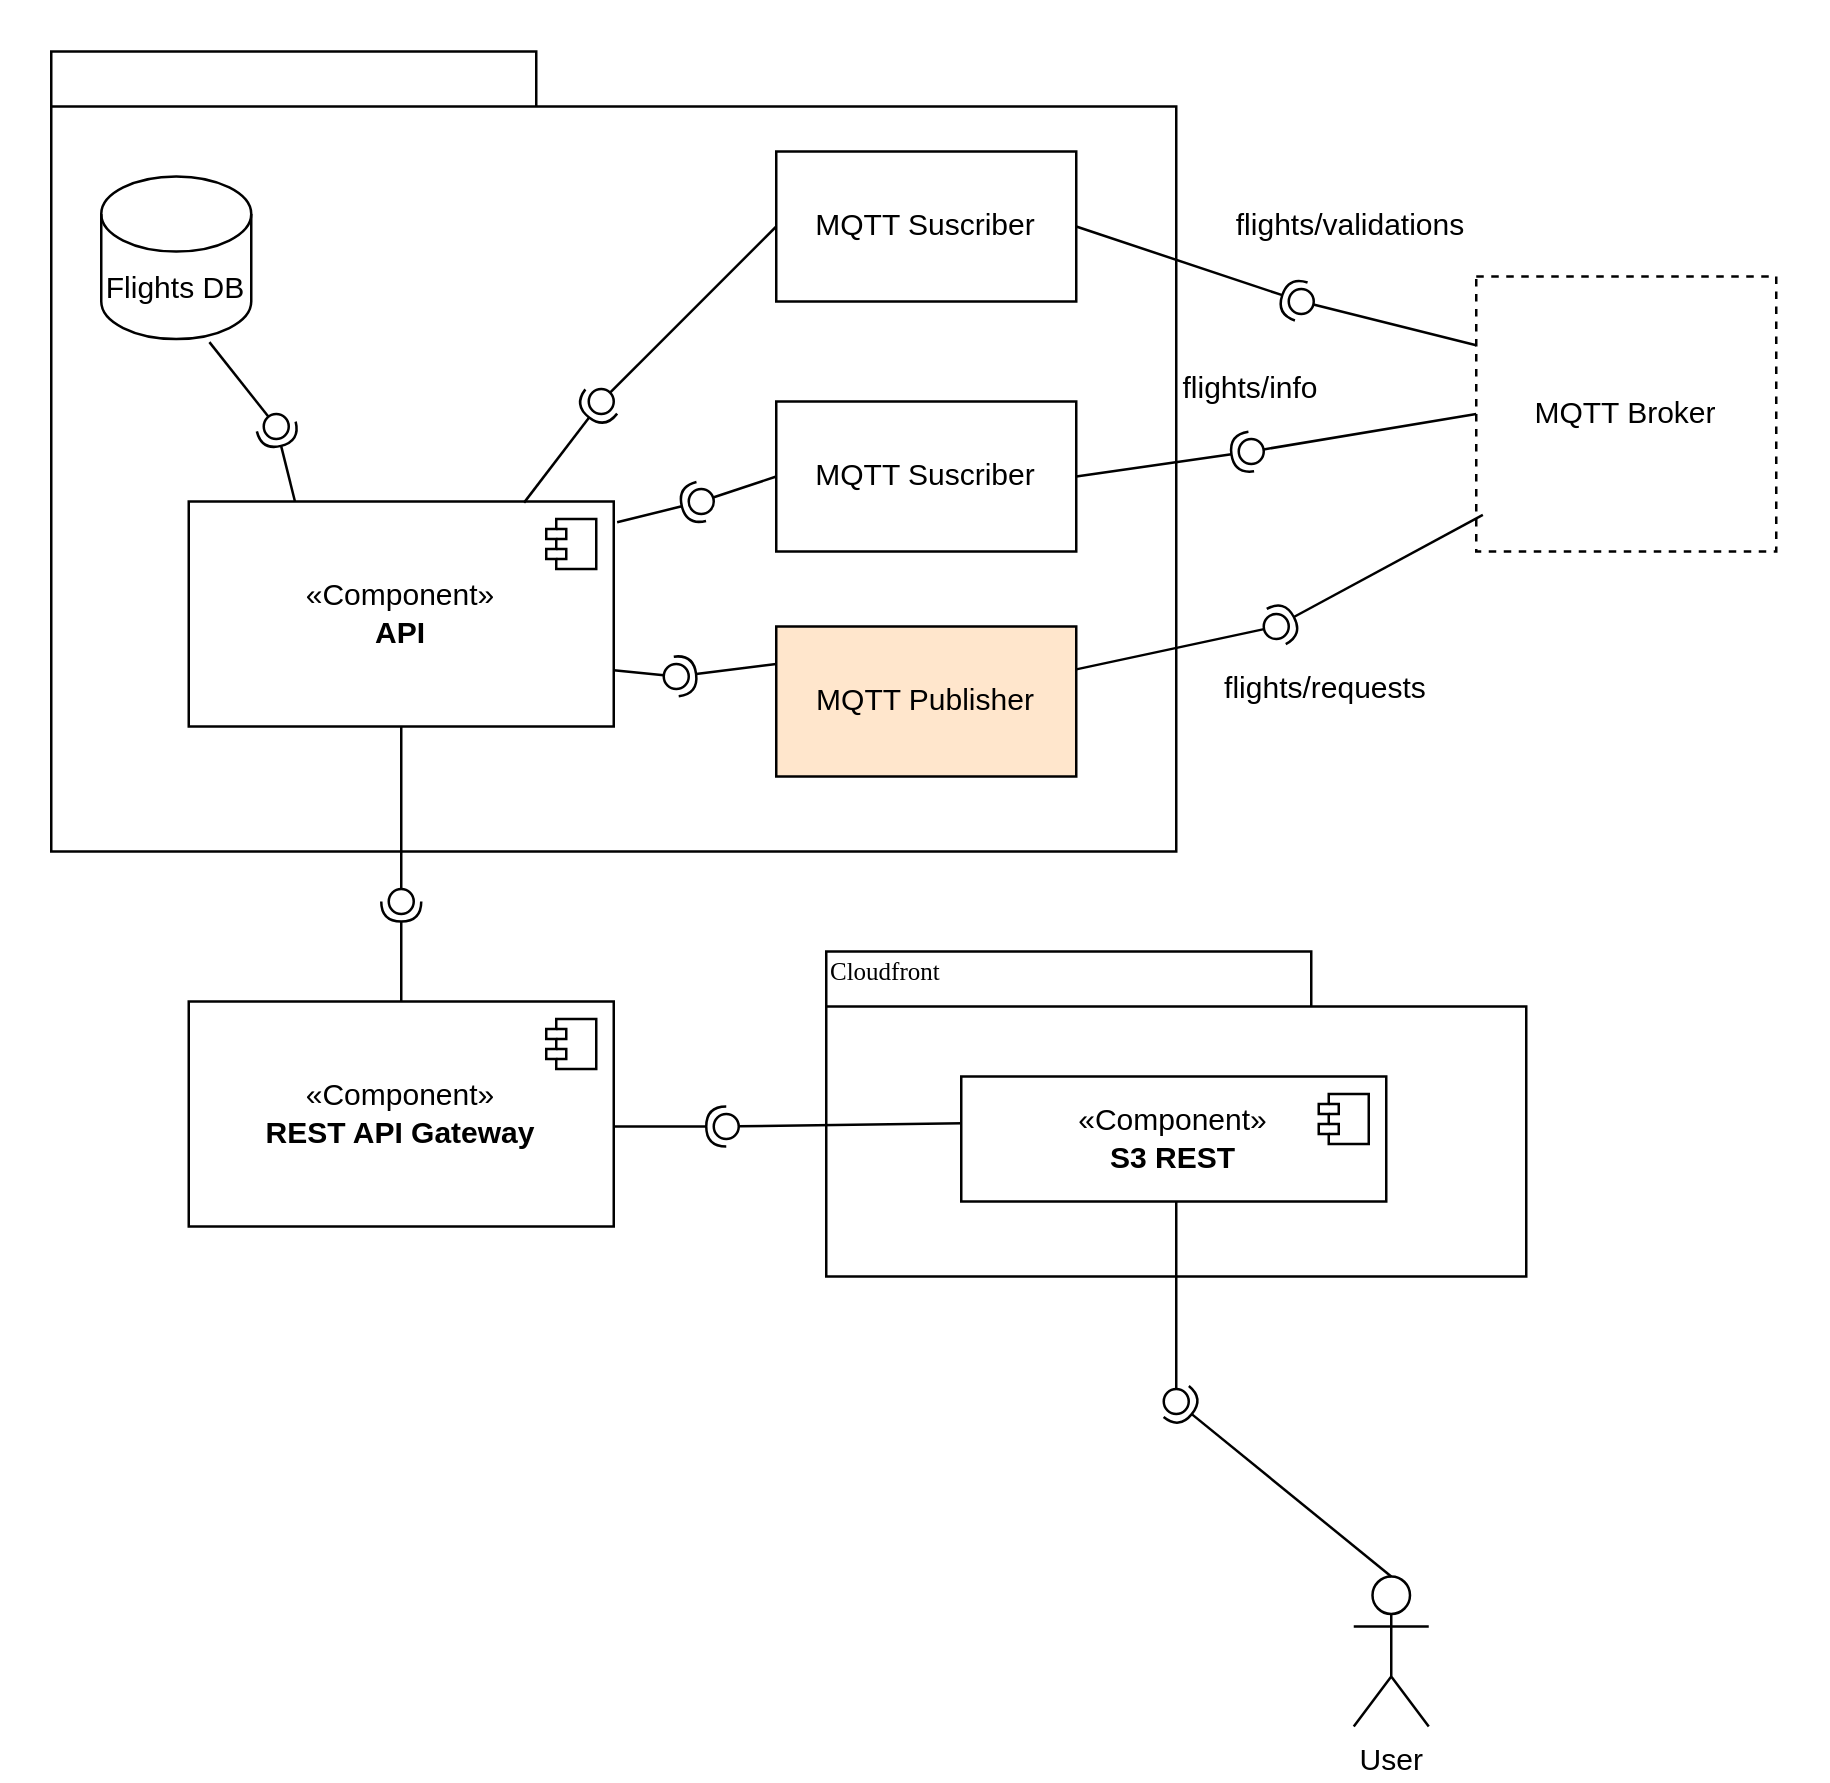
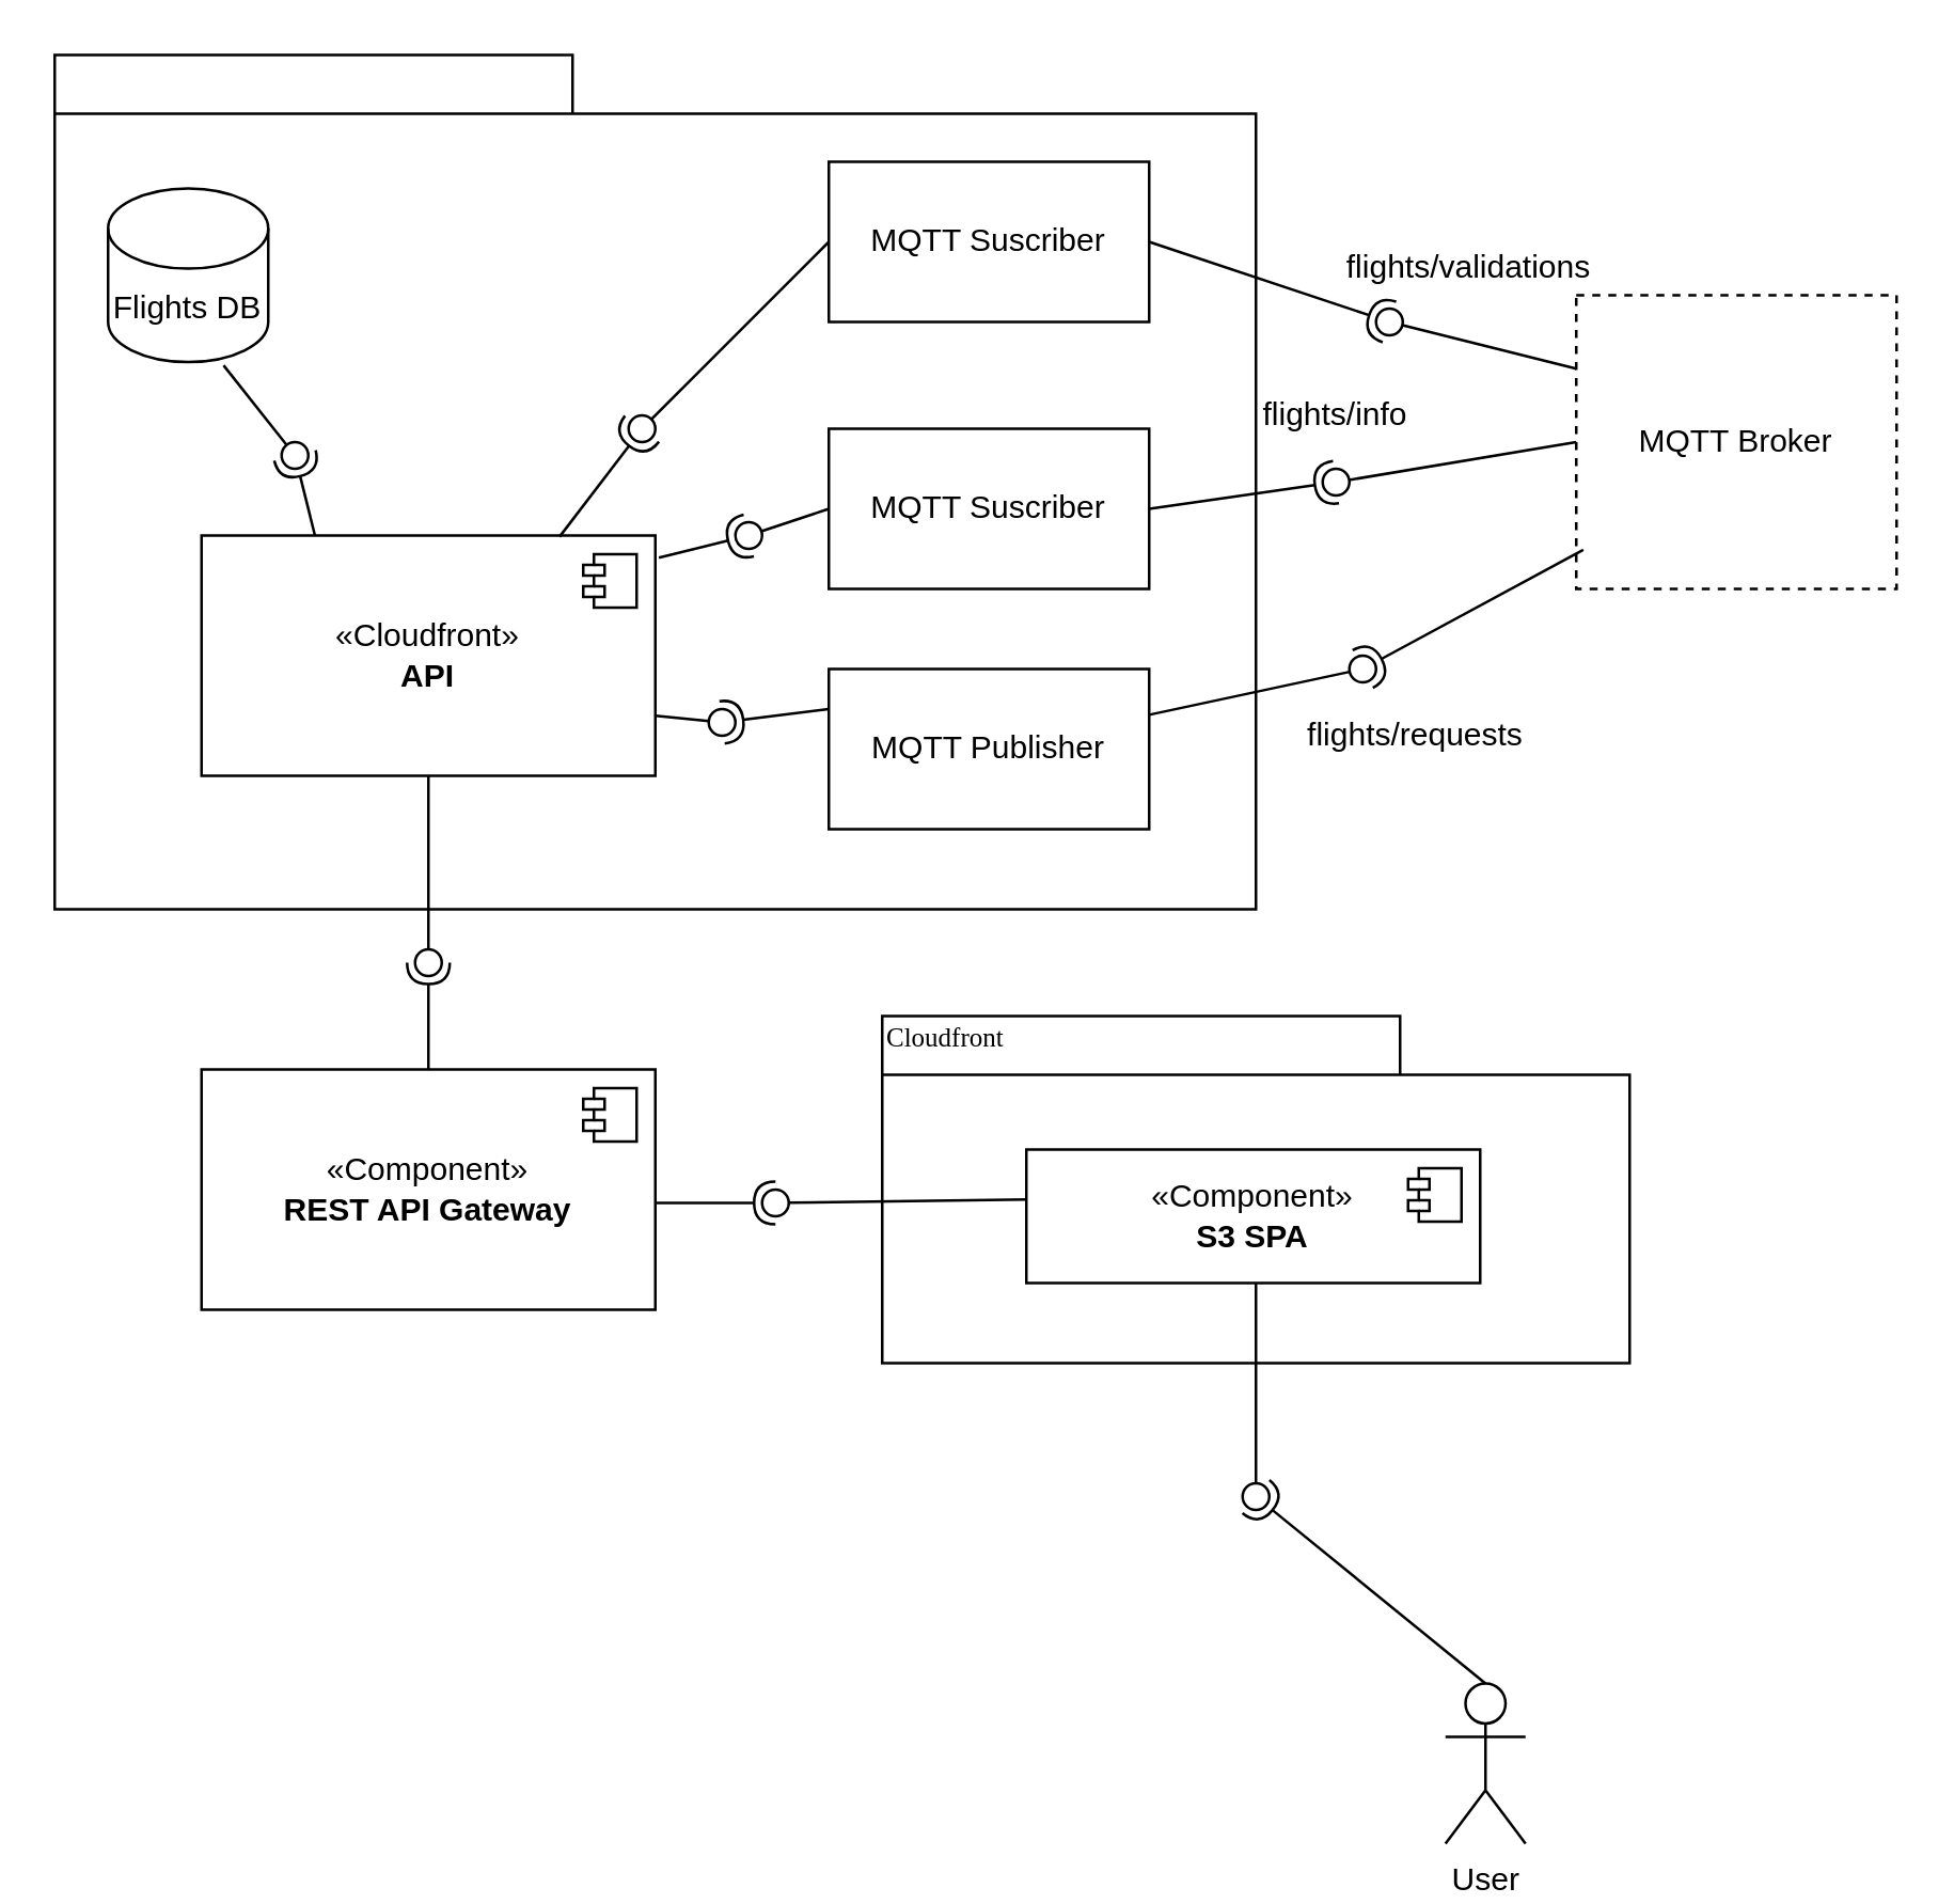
- <mxCell id="38" value="flights/validations" style="text;html=1;align=center;verticalAlign=middle;whiteSpace=wrap;rounded=0;" vertex="1" parent="1"><mxGeometry x="510" y="75" width="60" height="30" as="geometry" /></mxCell>
+ <mxCell id="38" value="flights/validations" style="text;html=1;align=center;verticalAlign=middle;whiteSpace=wrap;rounded=0;" vertex="1" parent="1"><mxGeometry x="520" y="85" width="60" height="30" as="geometry" /></mxCell>
- <mxCell id="11" value="«Component»&lt;br&gt;&lt;b&gt;API&lt;/b&gt;" style="html=1;dropTarget=0;whiteSpace=wrap;" vertex="1" parent="1"><mxGeometry x="75" y="200" width="170" height="90" as="geometry" /></mxCell>
+ <mxCell id="11" value="«Cloudfront»&lt;br&gt;&lt;b&gt;API&lt;/b&gt;" style="html=1;dropTarget=0;whiteSpace=wrap;" vertex="1" parent="1"><mxGeometry x="75" y="200" width="170" height="90" as="geometry" /></mxCell>
- <mxCell id="7" value="MQTT Publisher" style="rounded=0;whiteSpace=wrap;html=1;fillColor=#ffe6cc;" vertex="1" parent="1"><mxGeometry x="310" y="250" width="120" height="60" as="geometry" /></mxCell>
+ <mxCell id="7" value="MQTT Publisher" style="rounded=0;whiteSpace=wrap;html=1;" vertex="1" parent="1"><mxGeometry x="310" y="250" width="120" height="60" as="geometry" /></mxCell>
- <mxCell id="40" value="«Component»&lt;br&gt;&lt;b&gt;S3 REST&lt;/b&gt;" style="html=1;dropTarget=0;whiteSpace=wrap;" vertex="1" parent="1"><mxGeometry x="384" y="430" width="170" height="50" as="geometry" /></mxCell>
+ <mxCell id="40" value="«Component»&lt;br&gt;&lt;b&gt;S3 SPA&lt;/b&gt;" style="html=1;dropTarget=0;whiteSpace=wrap;" vertex="1" parent="1"><mxGeometry x="384" y="430" width="170" height="50" as="geometry" /></mxCell>
